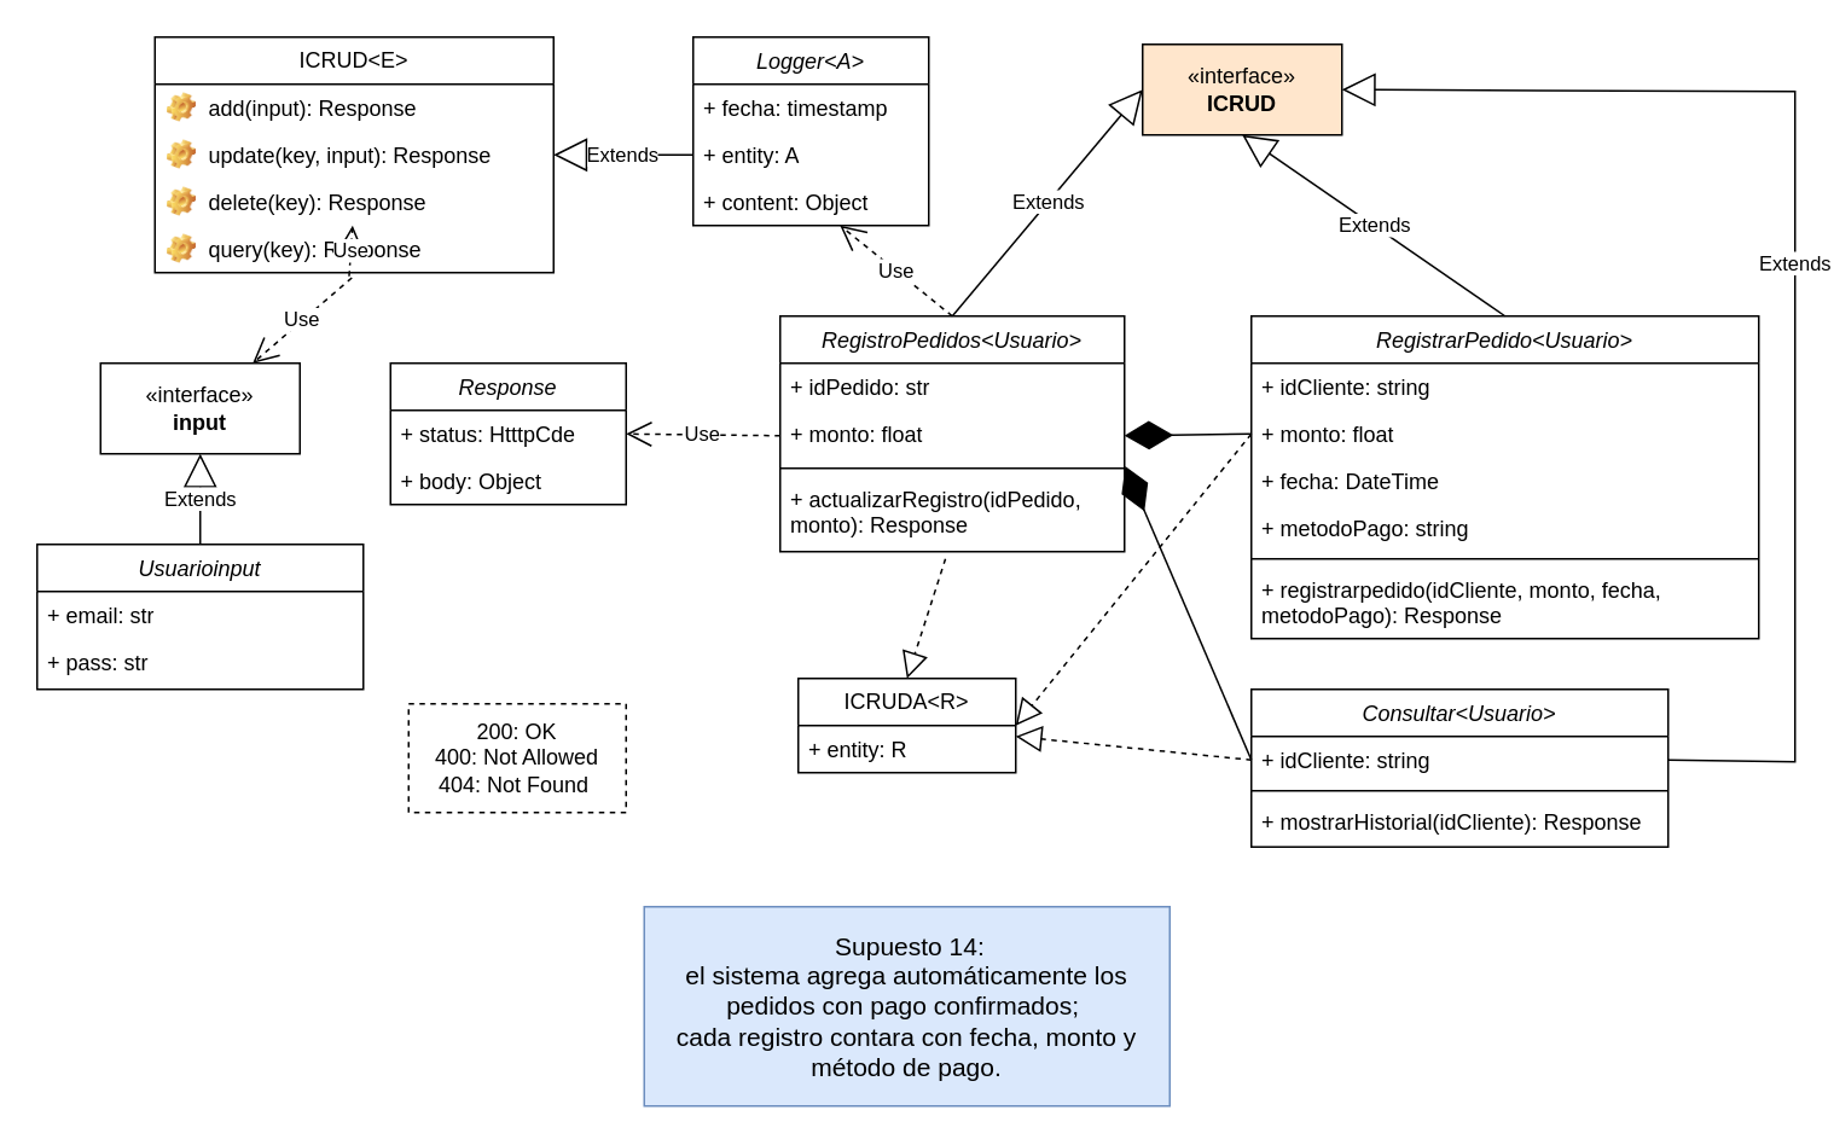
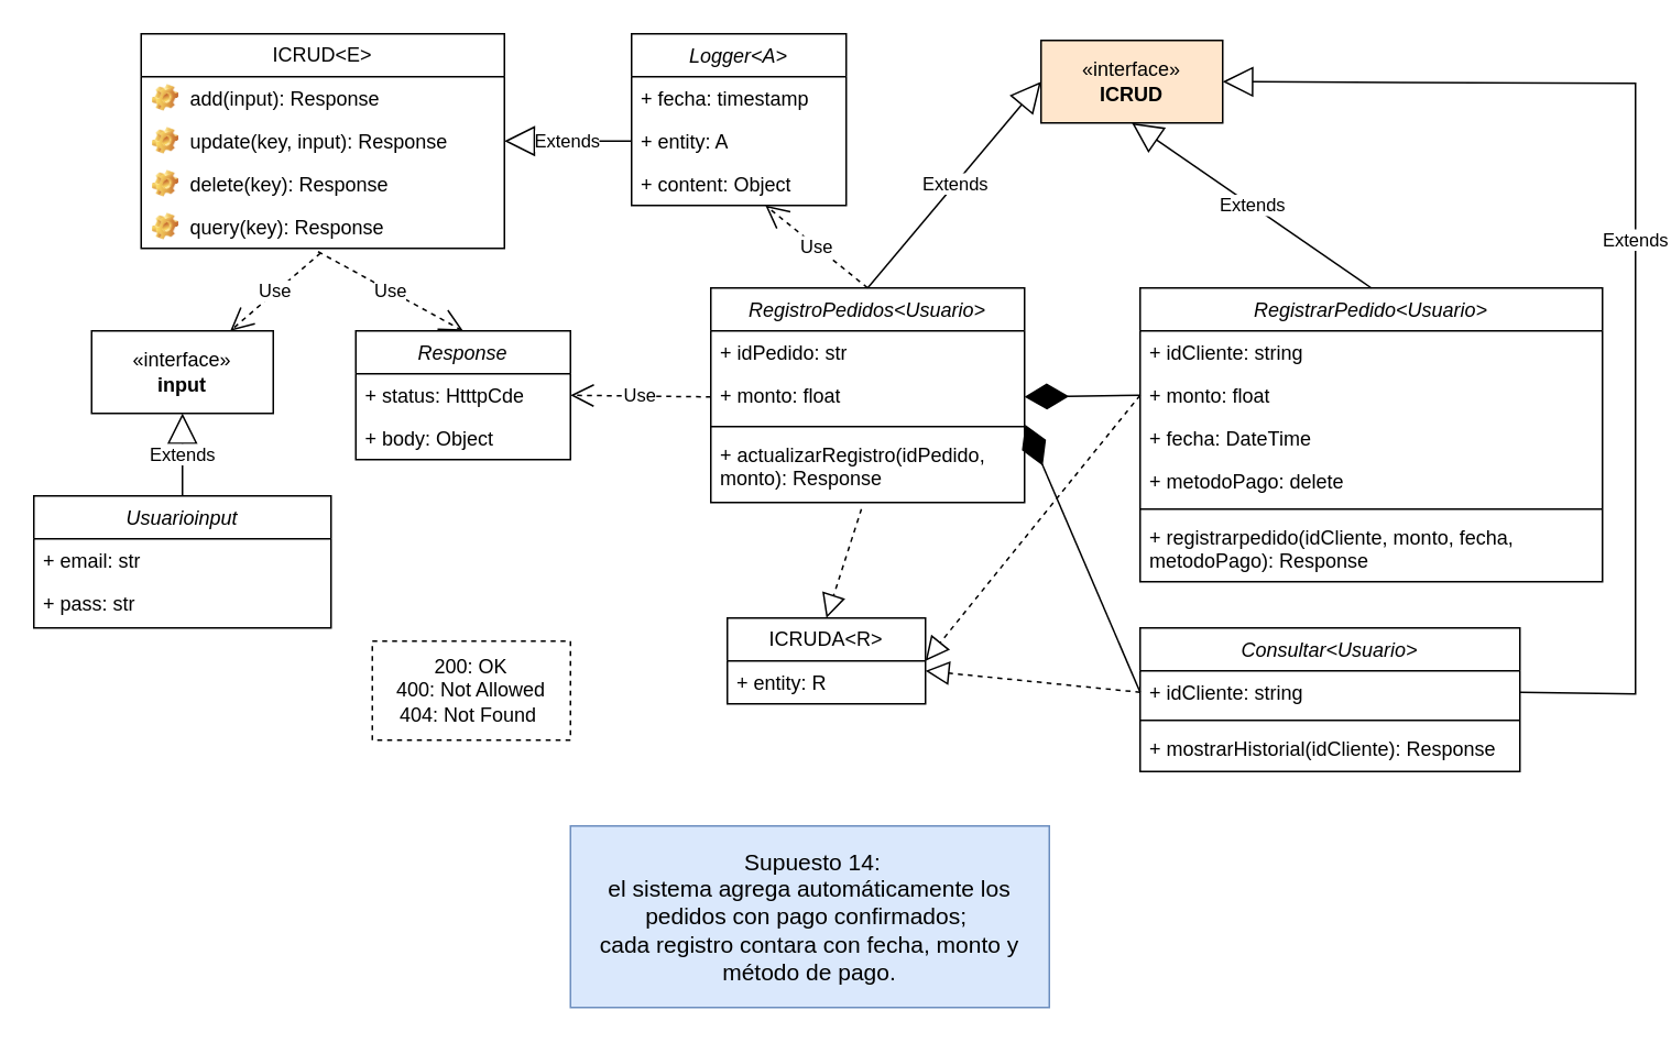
- <mxCell id="21" value="Use" style="endArrow=open;endSize=12;dashed=1;html=1;rounded=0;exitX=0.487;exitY=1.077;exitDx=0;exitDy=0;exitPerimeter=0;" edge="1" parent="1" source="11" target="10"><mxGeometry width="160" relative="1" as="geometry"><mxPoint x="195" y="160" as="sourcePoint" /><mxPoint x="175" y="207" as="targetPoint" /></mxGeometry></mxCell>
+ <mxCell id="21" value="Use" style="endArrow=open;endSize=12;dashed=1;html=1;rounded=0;entryX=0.5;entryY=0;entryDx=0;entryDy=0;exitX=0.487;exitY=1.077;exitDx=0;exitDy=0;exitPerimeter=0;" edge="1" parent="1" source="11" target="18"><mxGeometry width="160" relative="1" as="geometry"><mxPoint x="195" y="160" as="sourcePoint" /><mxPoint x="175" y="207" as="targetPoint" /></mxGeometry></mxCell>
- <mxCell id="38" value="+ metodoPago: string" style="text;strokeColor=none;fillColor=none;align=left;verticalAlign=top;spacingLeft=4;spacingRight=4;overflow=hidden;rotatable=0;points=[[0,0.5],[1,0.5]];portConstraint=eastwest;whiteSpace=wrap;html=1;" vertex="1" parent="34"><mxGeometry y="104" width="280" height="26" as="geometry" /></mxCell>
+ <mxCell id="38" value="+ metodoPago: delete" style="text;strokeColor=none;fillColor=none;align=left;verticalAlign=top;spacingLeft=4;spacingRight=4;overflow=hidden;rotatable=0;points=[[0,0.5],[1,0.5]];portConstraint=eastwest;whiteSpace=wrap;html=1;" vertex="1" parent="34"><mxGeometry y="104" width="280" height="26" as="geometry" /></mxCell>
- <mxCell id="2" value="&lt;font style=&quot;font-size: 14px;&quot;&gt;&amp;nbsp;Supuesto 14:&lt;/font&gt;&lt;div&gt;&lt;font style=&quot;font-size: 14px;&quot;&gt;el sistema agrega automáticamente los pedidos con pago confirmados;&amp;nbsp;&lt;/font&gt;&lt;/div&gt;&lt;div&gt;&lt;font style=&quot;font-size: 14px;&quot;&gt;cada registro contara con fecha, monto y método de pago.&lt;/font&gt;&lt;/div&gt;" style="html=1;whiteSpace=wrap;fillColor=#dae8fc;strokeColor=#6c8ebf;" vertex="1" parent="1"><mxGeometry x="355" y="500" width="290" height="110" as="geometry" /></mxCell>
+ <mxCell id="2" value="&lt;font style=&quot;font-size: 14px;&quot;&gt;&amp;nbsp;Supuesto 14:&lt;/font&gt;&lt;div&gt;&lt;font style=&quot;font-size: 14px;&quot;&gt;el sistema agrega automáticamente los pedidos con pago confirmados;&amp;nbsp;&lt;/font&gt;&lt;/div&gt;&lt;div&gt;&lt;font style=&quot;font-size: 14px;&quot;&gt;cada registro contara con fecha, monto y método de pago.&lt;/font&gt;&lt;/div&gt;" style="html=1;whiteSpace=wrap;fillColor=#dae8fc;strokeColor=#6c8ebf;" vertex="1" parent="1"><mxGeometry x="345" y="500" width="290" height="110" as="geometry" /></mxCell>
